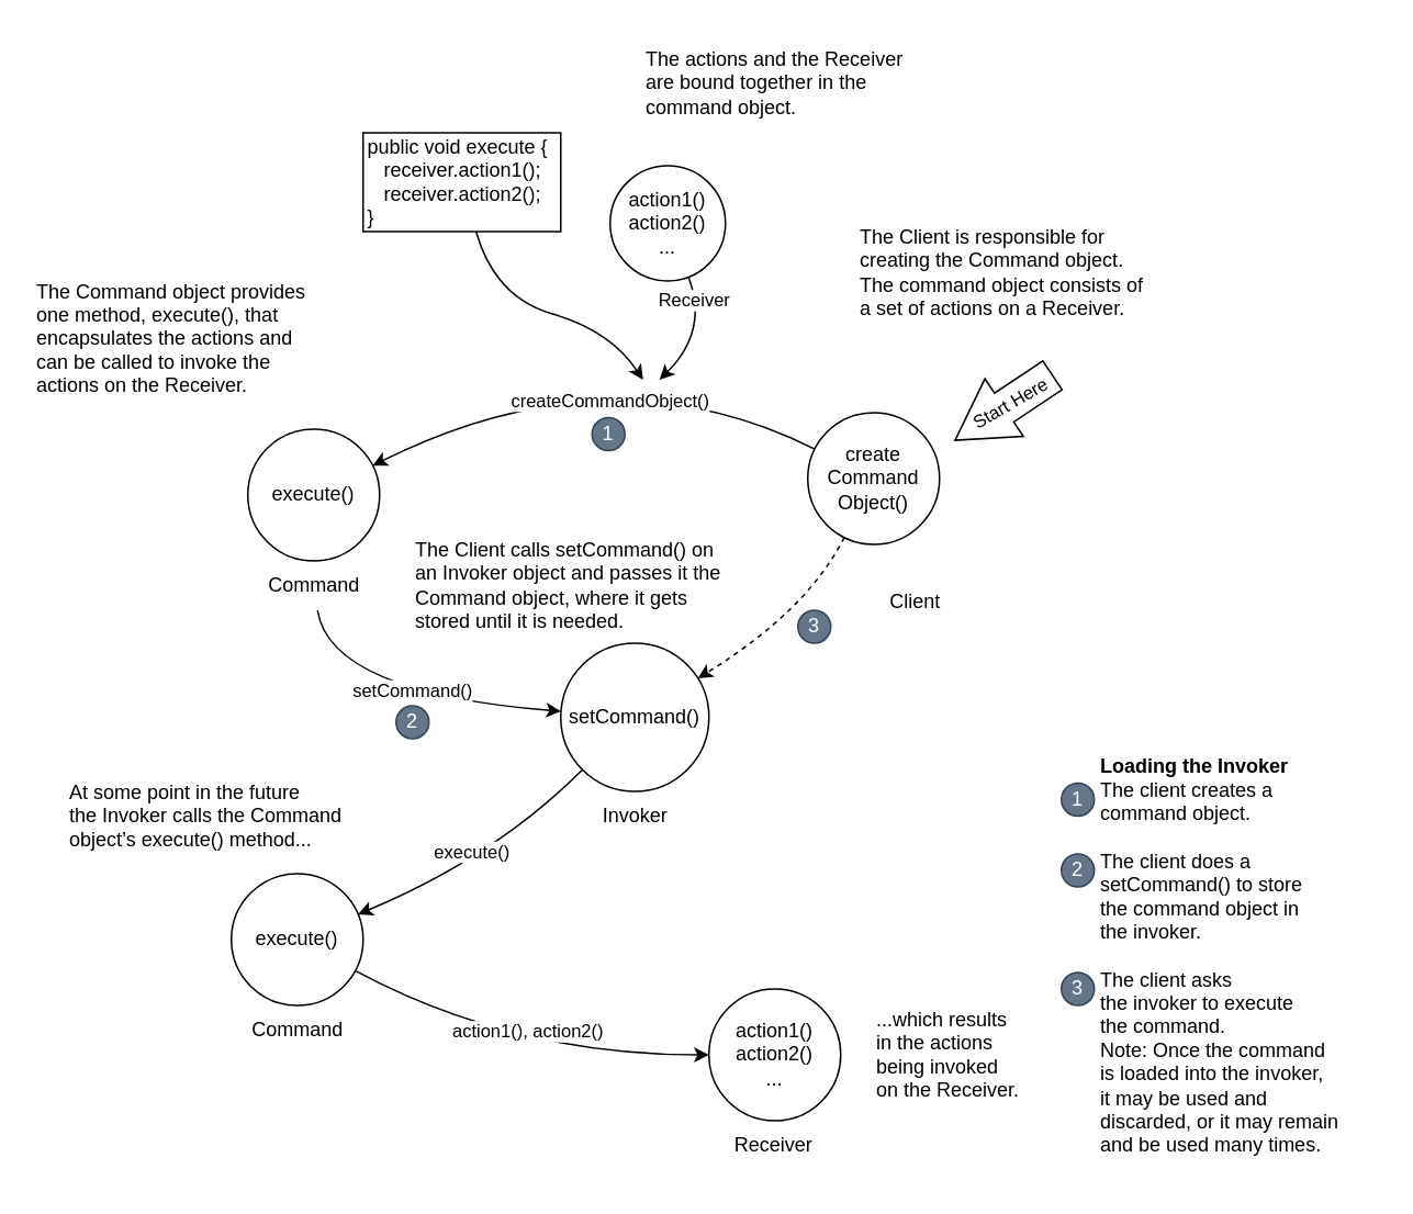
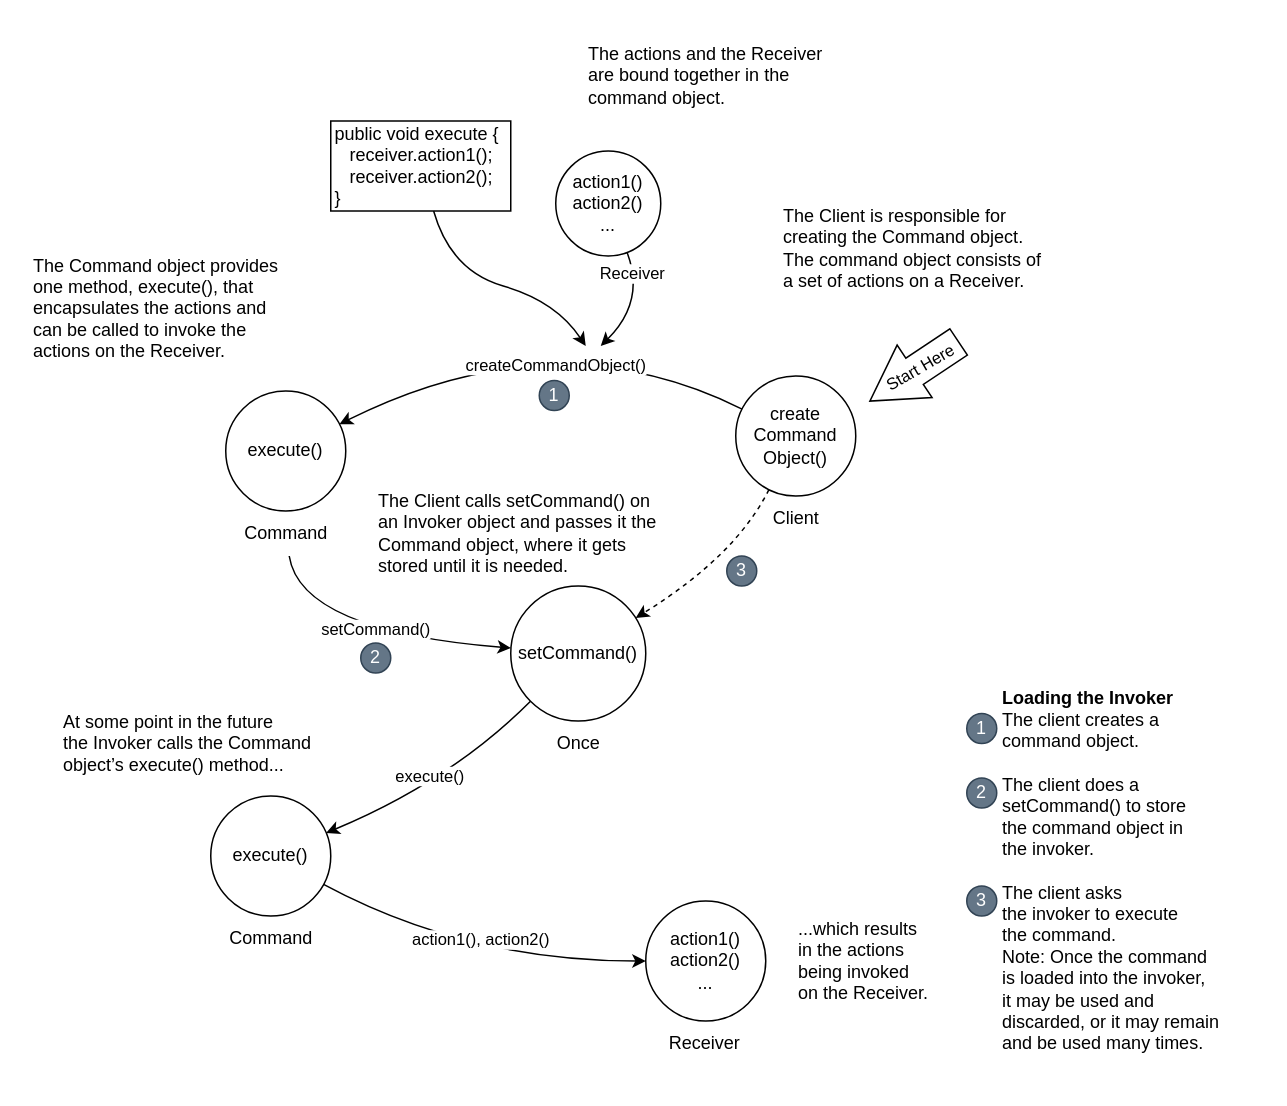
- <mxCell id="23" value="Client" style="text;html=1;align=center;verticalAlign=middle;resizable=0;points=[];autosize=1;strokeColor=none;fillColor=none;" vertex="1" parent="1"><mxGeometry x="530" y="350" width="50" height="30" as="geometry" /></mxCell>
+ <mxCell id="23" value="Client" style="text;html=1;align=center;verticalAlign=middle;resizable=0;points=[];autosize=1;strokeColor=none;fillColor=none;" vertex="1" parent="1"><mxGeometry x="505" y="330" width="50" height="30" as="geometry" /></mxCell>
- <mxCell id="21" value="Invoker" style="text;html=1;align=center;verticalAlign=middle;resizable=0;points=[];autosize=1;strokeColor=none;fillColor=none;" vertex="1" parent="1"><mxGeometry x="355" y="480" width="60" height="30" as="geometry" /></mxCell>
+ <mxCell id="21" value="Once" style="text;html=1;align=center;verticalAlign=middle;resizable=0;points=[];autosize=1;strokeColor=none;fillColor=none;" vertex="1" parent="1"><mxGeometry x="355" y="480" width="60" height="30" as="geometry" /></mxCell>
